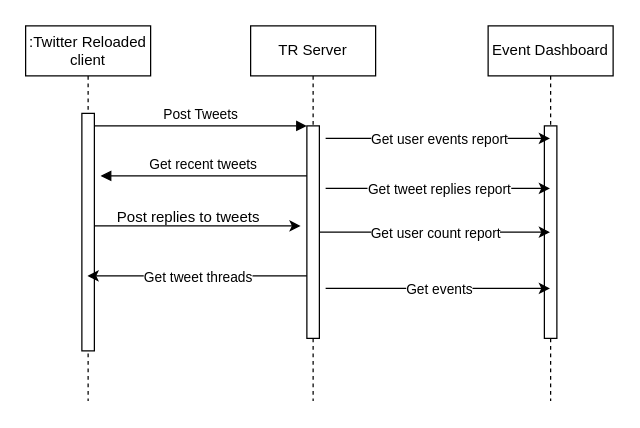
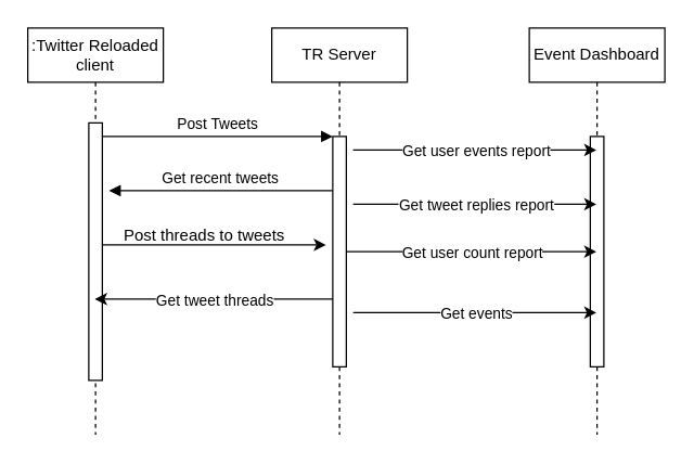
- <mxCell id="11" value="Post replies to tweets" style="text;html=1;align=center;verticalAlign=middle;resizable=0;points=[];autosize=1;strokeColor=none;fillColor=none;" vertex="1" parent="1"><mxGeometry x="80" y="158" width="140" height="30" as="geometry" /></mxCell>
+ <mxCell id="11" value="Post threads to tweets" style="text;html=1;align=center;verticalAlign=middle;resizable=0;points=[];autosize=1;strokeColor=none;fillColor=none;" vertex="1" parent="1"><mxGeometry x="80" y="158" width="140" height="30" as="geometry" /></mxCell>
